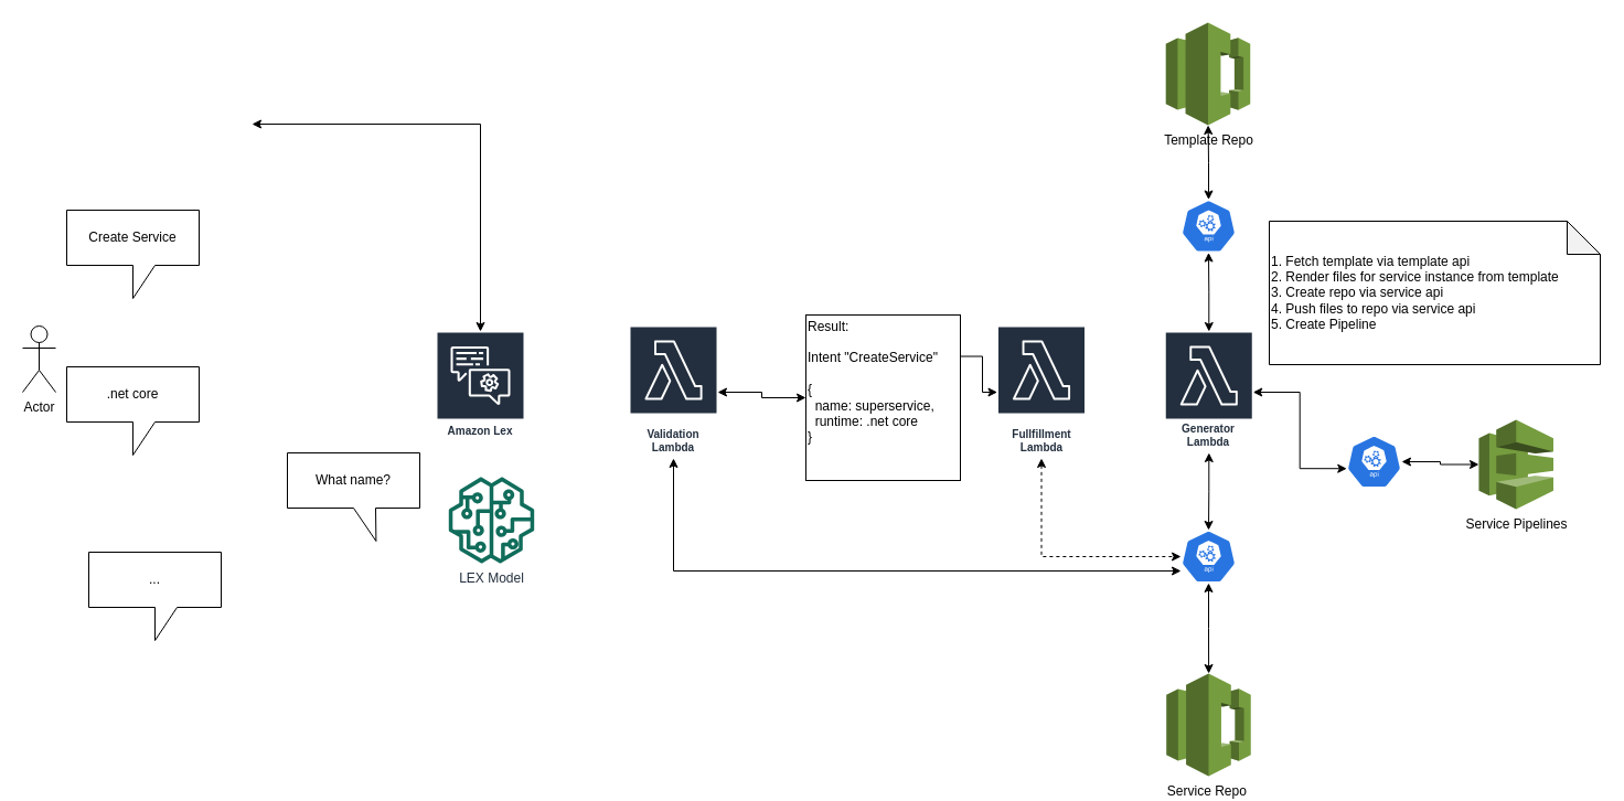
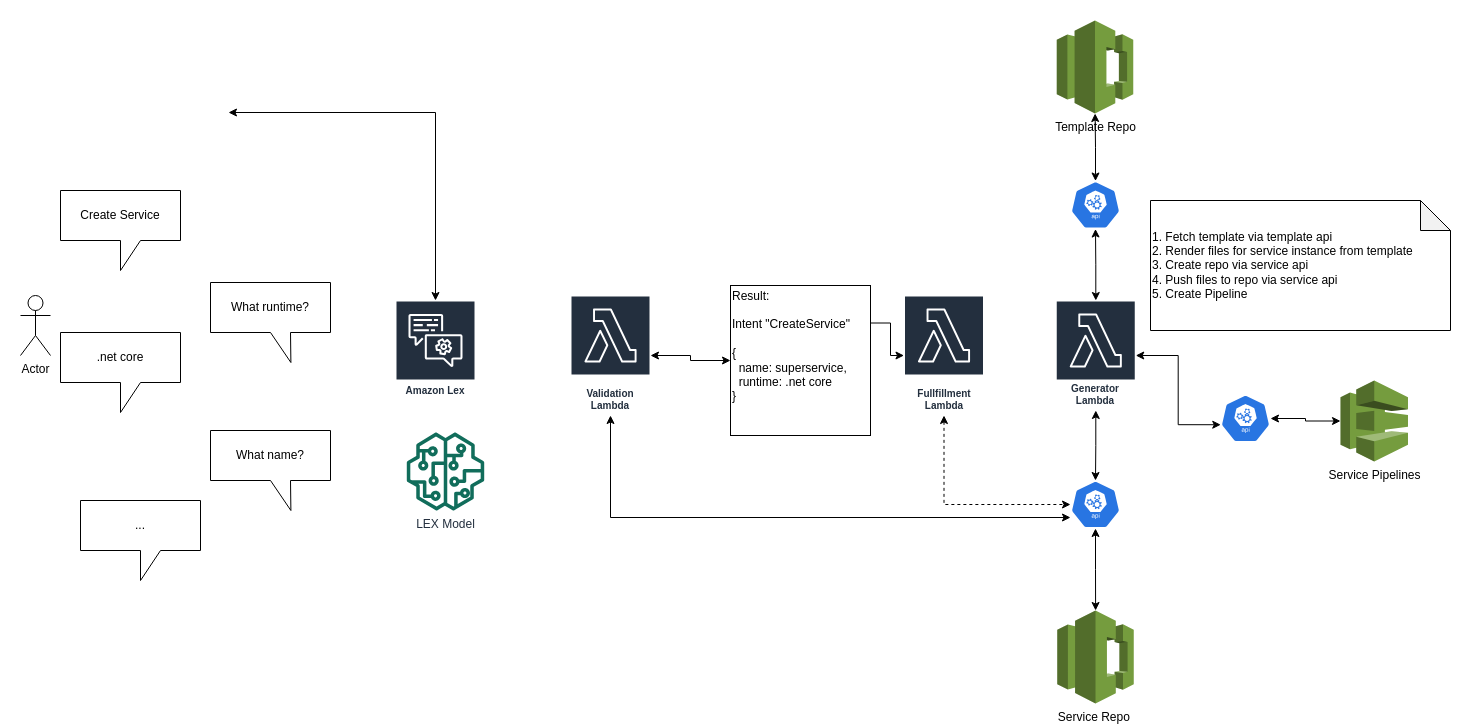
+ <mxCell id="7" value="What runtime?" style="shape=callout;whiteSpace=wrap;html=1;perimeter=calloutPerimeter;direction=east;position2=0.67;" parent="1" vertex="1"><mxGeometry x="210" y="282" width="120" height="80" as="geometry" /></mxCell>
- <mxCell id="9" value="What name?" style="shape=callout;whiteSpace=wrap;html=1;perimeter=calloutPerimeter;direction=east;position2=0.67;" parent="1" vertex="1"><mxGeometry x="260" y="410" width="120" height="80" as="geometry" /></mxCell>
+ <mxCell id="9" value="What name?" style="shape=callout;whiteSpace=wrap;html=1;perimeter=calloutPerimeter;direction=east;position2=0.67;" parent="1" vertex="1"><mxGeometry x="210" y="430" width="120" height="80" as="geometry" /></mxCell>
